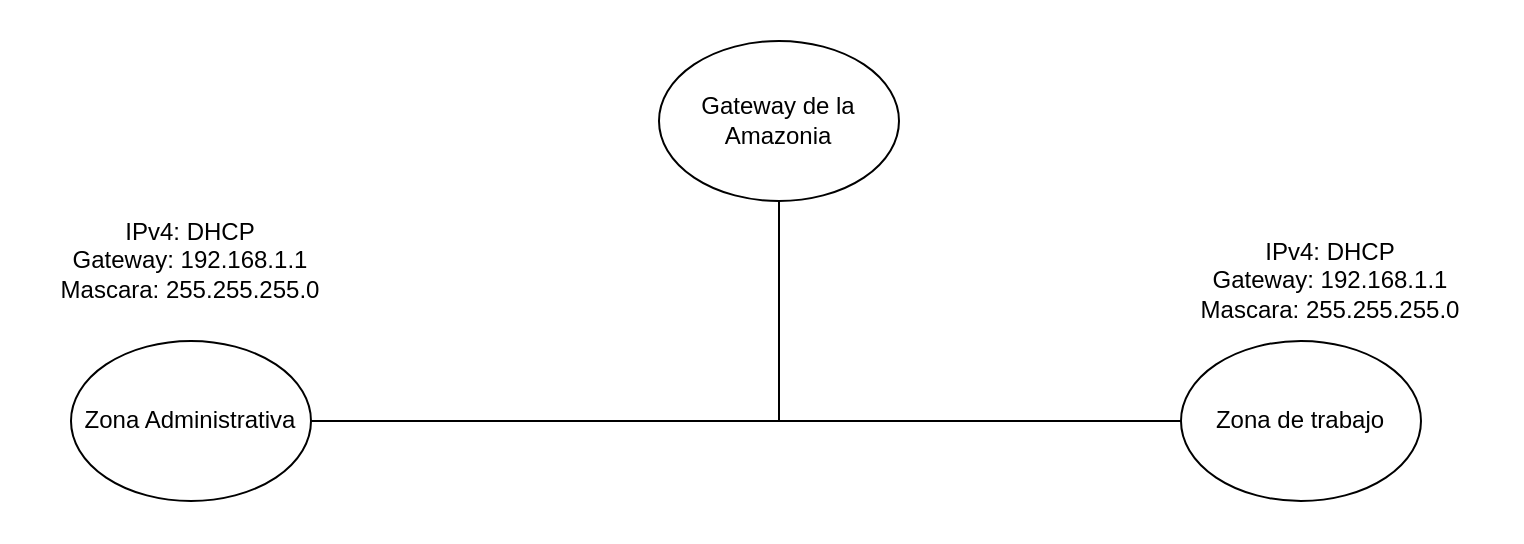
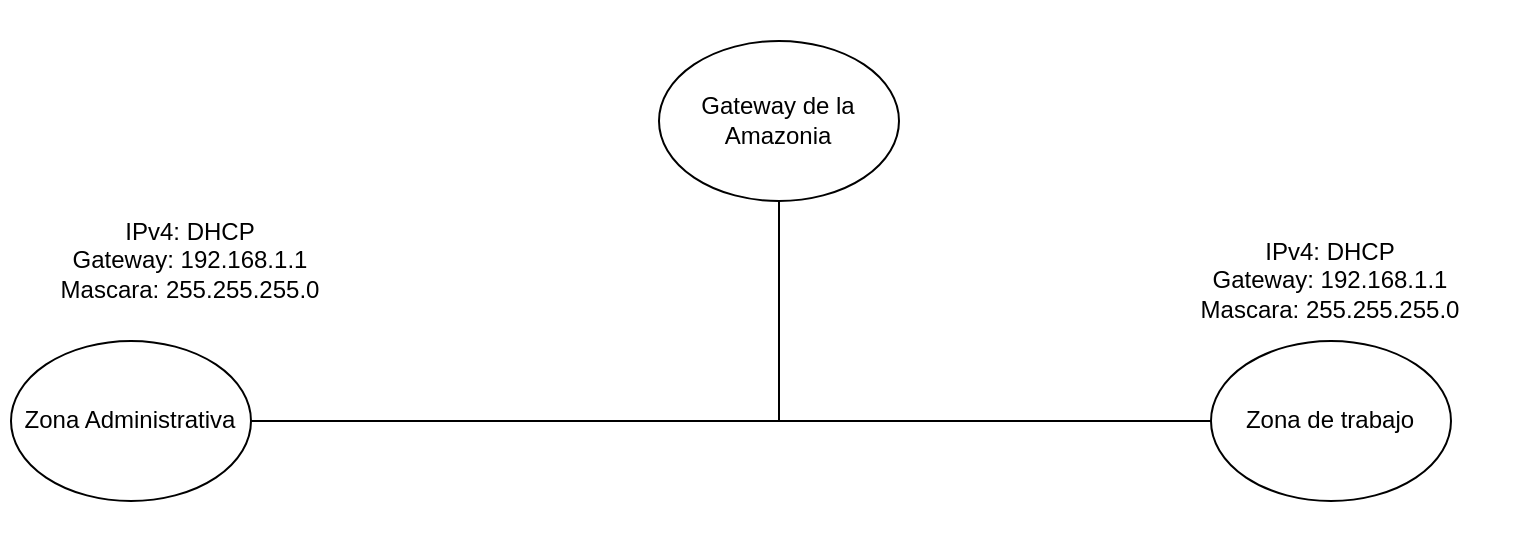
- <mxCell id="4" value="Zona Administrativa" style="ellipse;whiteSpace=wrap;html=1;" vertex="1" parent="1"><mxGeometry x="35" y="170" width="120" height="80" as="geometry" /></mxCell>
+ <mxCell id="4" value="Zona Administrativa" style="ellipse;whiteSpace=wrap;html=1;" vertex="1" parent="1"><mxGeometry x="5" y="170" width="120" height="80" as="geometry" /></mxCell>
- <mxCell id="6" value="Zona de trabajo" style="ellipse;whiteSpace=wrap;html=1;" vertex="1" parent="1"><mxGeometry x="590" y="170" width="120" height="80" as="geometry" /></mxCell>
+ <mxCell id="6" value="Zona de trabajo" style="ellipse;whiteSpace=wrap;html=1;" vertex="1" parent="1"><mxGeometry x="605" y="170" width="120" height="80" as="geometry" /></mxCell>
